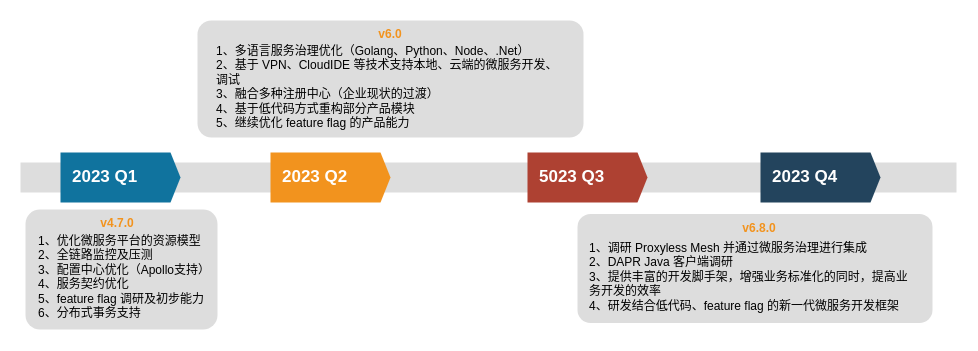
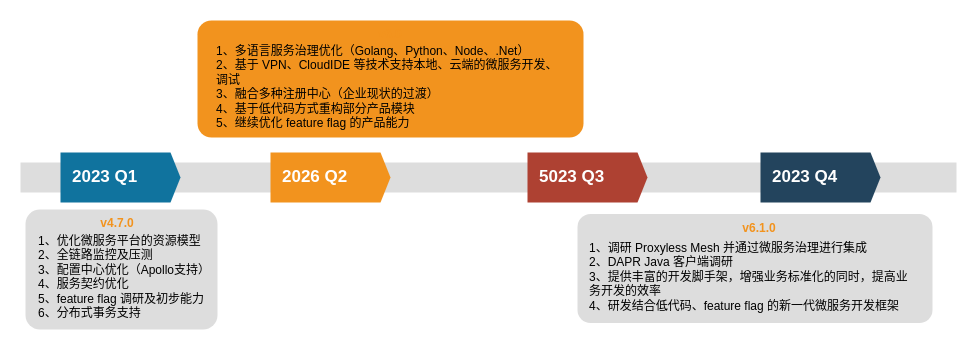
- <mxCell id="10" value="&lt;font style=&quot;font-size: 10px&quot;&gt;&lt;font style=&quot;font-size: 12px&quot; color=&quot;#F2931E&quot;&gt;&lt;b&gt;v6.0&lt;/b&gt;&lt;/font&gt;&lt;br&gt;&lt;/font&gt;" style="rounded=1;strokeColor=none;fillColor=#DDDDDD;align=center;arcSize=12;verticalAlign=top;whiteSpace=wrap;html=1;fontSize=12;" parent="1" vertex="1"><mxGeometry x="197" y="20" width="386" height="117" as="geometry" /></mxCell>
+ <mxCell id="10" value="&lt;font style=&quot;font-size: 10px&quot;&gt;&lt;font style=&quot;font-size: 12px&quot; color=&quot;#F2931E&quot;&gt;&lt;b&gt;v6.0&lt;/b&gt;&lt;/font&gt;&lt;br&gt;&lt;/font&gt;" style="rounded=1;strokeColor=none;fillColor=#f2931e;align=center;arcSize=12;verticalAlign=top;whiteSpace=wrap;html=1;fontSize=12;" parent="1" vertex="1"><mxGeometry x="197" y="20" width="386" height="117" as="geometry" /></mxCell>
- <mxCell id="4" value="2023 Q2" style="shape=mxgraph.infographic.ribbonSimple;notch1=0;notch2=10;notch=0;html=1;fillColor=#F2931E;strokeColor=none;shadow=0;fontSize=17;fontColor=#FFFFFF;align=left;spacingLeft=10;fontStyle=1;" parent="1" vertex="1"><mxGeometry x="270" y="152" width="120" height="50" as="geometry" /></mxCell>
+ <mxCell id="4" value="2026 Q2" style="shape=mxgraph.infographic.ribbonSimple;notch1=0;notch2=10;notch=0;html=1;fillColor=#F2931E;strokeColor=none;shadow=0;fontSize=17;fontColor=#FFFFFF;align=left;spacingLeft=10;fontStyle=1;" parent="1" vertex="1"><mxGeometry x="270" y="152" width="120" height="50" as="geometry" /></mxCell>
- <mxCell id="9" value="&lt;b style=&quot;color: rgb(242 , 147 , 30)&quot;&gt;&amp;nbsp; &amp;nbsp; &amp;nbsp; &amp;nbsp; &amp;nbsp; &amp;nbsp; &amp;nbsp; &amp;nbsp; &amp;nbsp; &amp;nbsp; &amp;nbsp; &amp;nbsp; &amp;nbsp; &amp;nbsp; &amp;nbsp; &amp;nbsp; &amp;nbsp; &amp;nbsp; &amp;nbsp; &amp;nbsp; &amp;nbsp; &amp;nbsp; &amp;nbsp; &amp;nbsp; &amp;nbsp;v6.8.0&lt;/b&gt;&lt;font color=&quot;#10739e&quot;&gt;&lt;span&gt;&lt;br&gt;&lt;br&gt;&lt;/span&gt;&lt;br&gt;&lt;/font&gt;" style="rounded=1;strokeColor=none;fillColor=#DDDDDD;align=left;arcSize=12;verticalAlign=top;whiteSpace=wrap;html=1;fontSize=12;fontStyle=1" parent="1" vertex="1"><mxGeometry x="577" y="213.5" width="355" height="109" as="geometry" /></mxCell>
+ <mxCell id="9" value="&lt;b style=&quot;color: rgb(242 , 147 , 30)&quot;&gt;&amp;nbsp; &amp;nbsp; &amp;nbsp; &amp;nbsp; &amp;nbsp; &amp;nbsp; &amp;nbsp; &amp;nbsp; &amp;nbsp; &amp;nbsp; &amp;nbsp; &amp;nbsp; &amp;nbsp; &amp;nbsp; &amp;nbsp; &amp;nbsp; &amp;nbsp; &amp;nbsp; &amp;nbsp; &amp;nbsp; &amp;nbsp; &amp;nbsp; &amp;nbsp; &amp;nbsp; &amp;nbsp;v6.1.0&lt;/b&gt;&lt;font color=&quot;#10739e&quot;&gt;&lt;span&gt;&lt;br&gt;&lt;br&gt;&lt;/span&gt;&lt;br&gt;&lt;/font&gt;" style="rounded=1;strokeColor=none;fillColor=#DDDDDD;align=left;arcSize=12;verticalAlign=top;whiteSpace=wrap;html=1;fontSize=12;fontStyle=1" parent="1" vertex="1"><mxGeometry x="577" y="213.5" width="355" height="109" as="geometry" /></mxCell>
